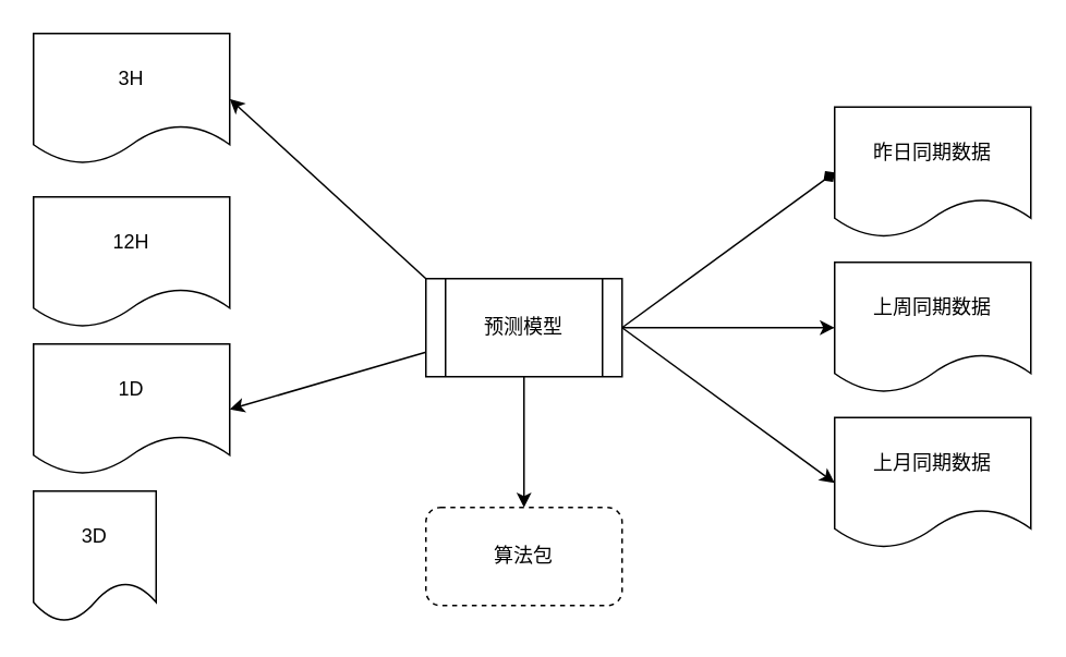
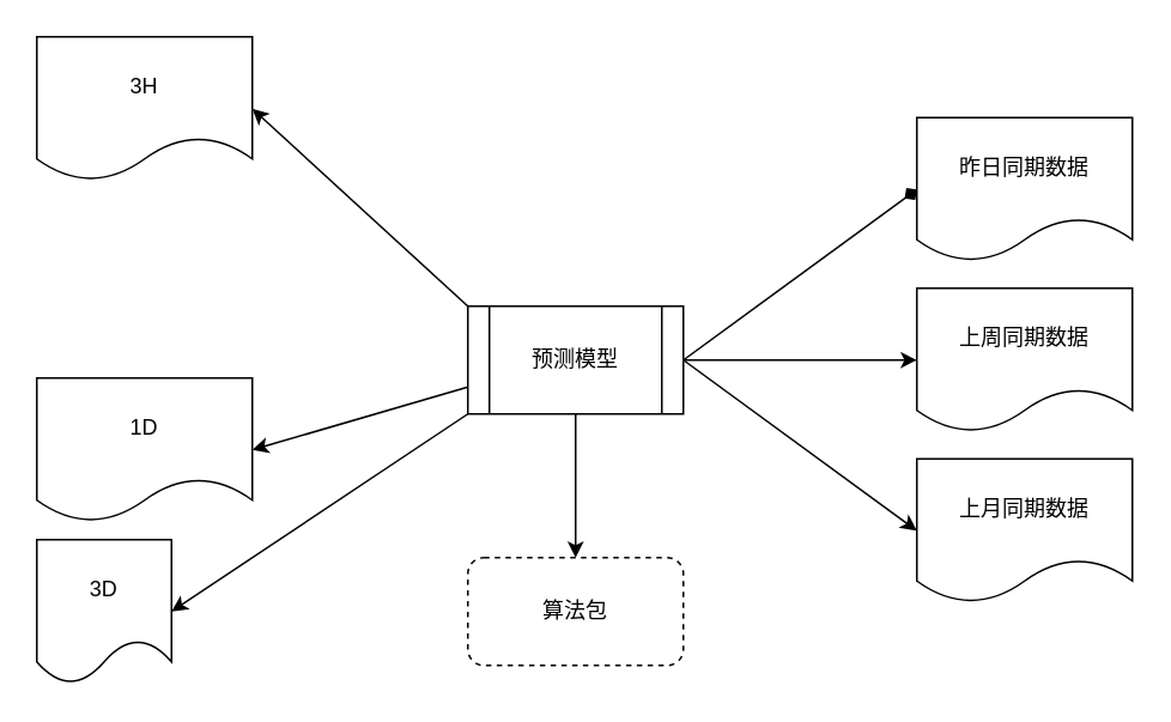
- <mxCell id="11" value="12H" style="shape=document;whiteSpace=wrap;html=1;boundedLbl=1;" vertex="1" parent="1"><mxGeometry x="20" y="120" width="120" height="80" as="geometry" /></mxCell>
+ <mxCell id="3" style="rounded=0;orthogonalLoop=1;jettySize=auto;html=1;exitX=0;exitY=1;exitDx=0;exitDy=0;entryX=1;entryY=0.5;entryDx=0;entryDy=0;" edge="1" parent="1" source="9" target="13"><mxGeometry relative="1" as="geometry" /></mxCell>
